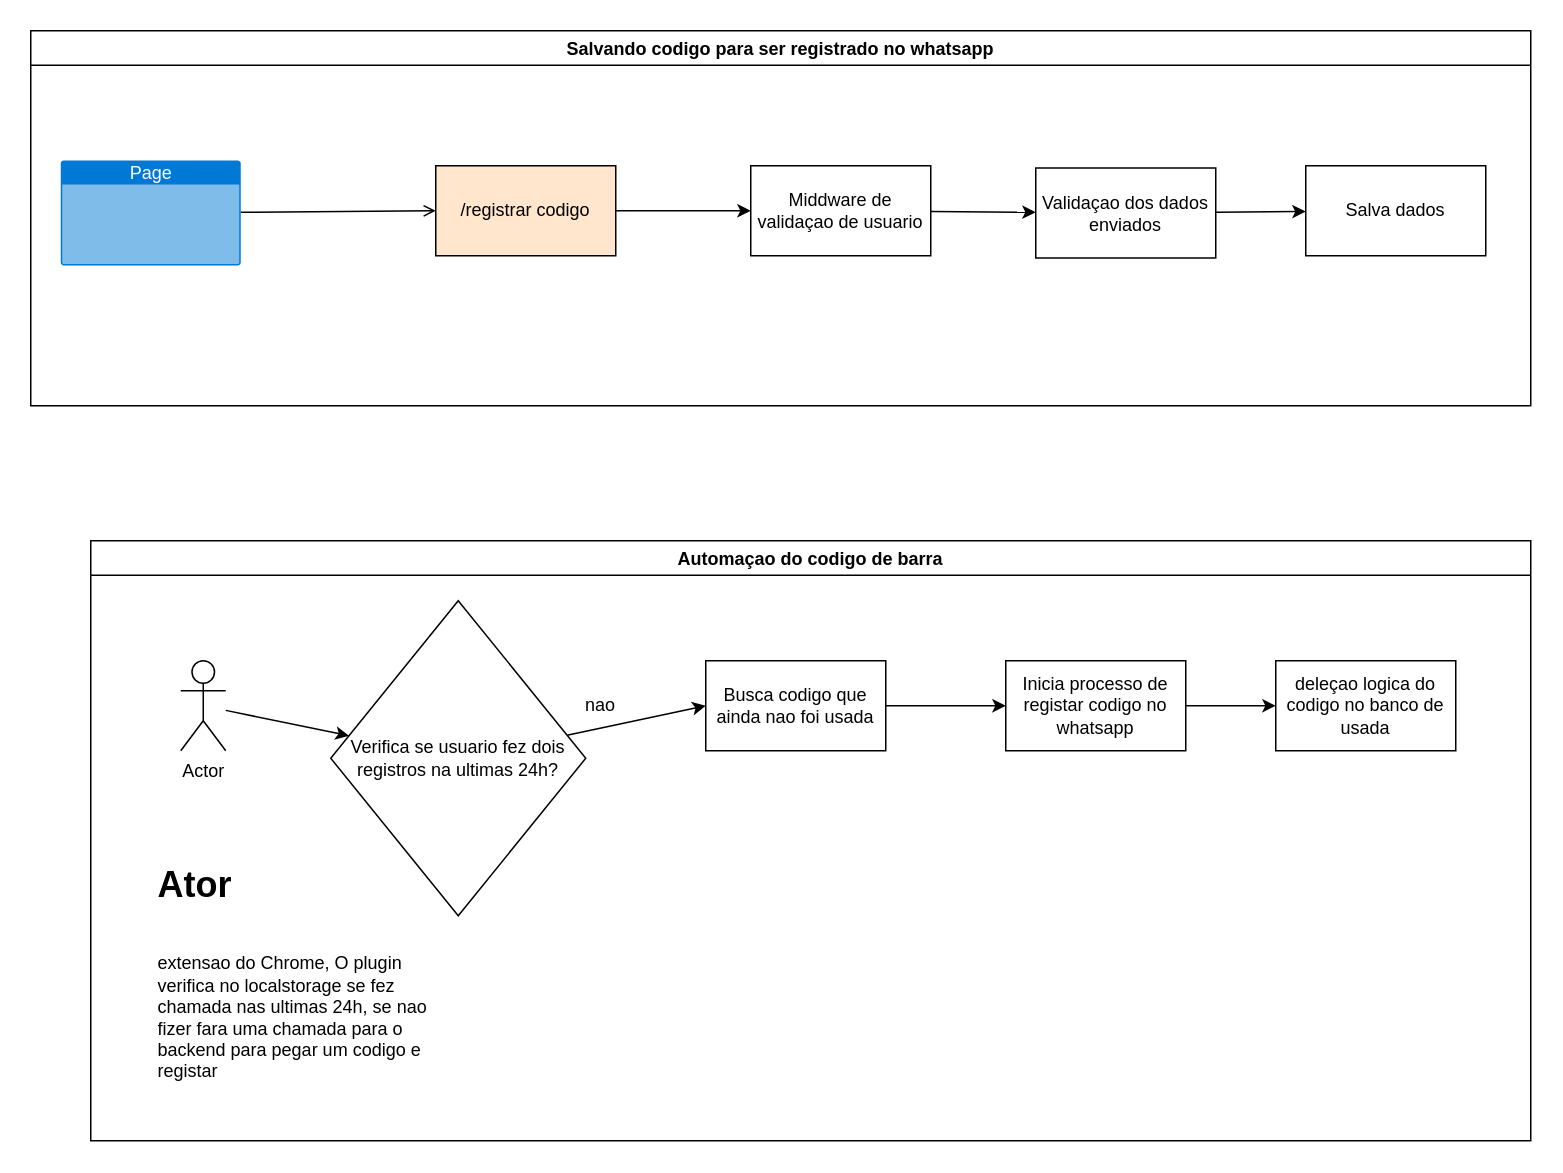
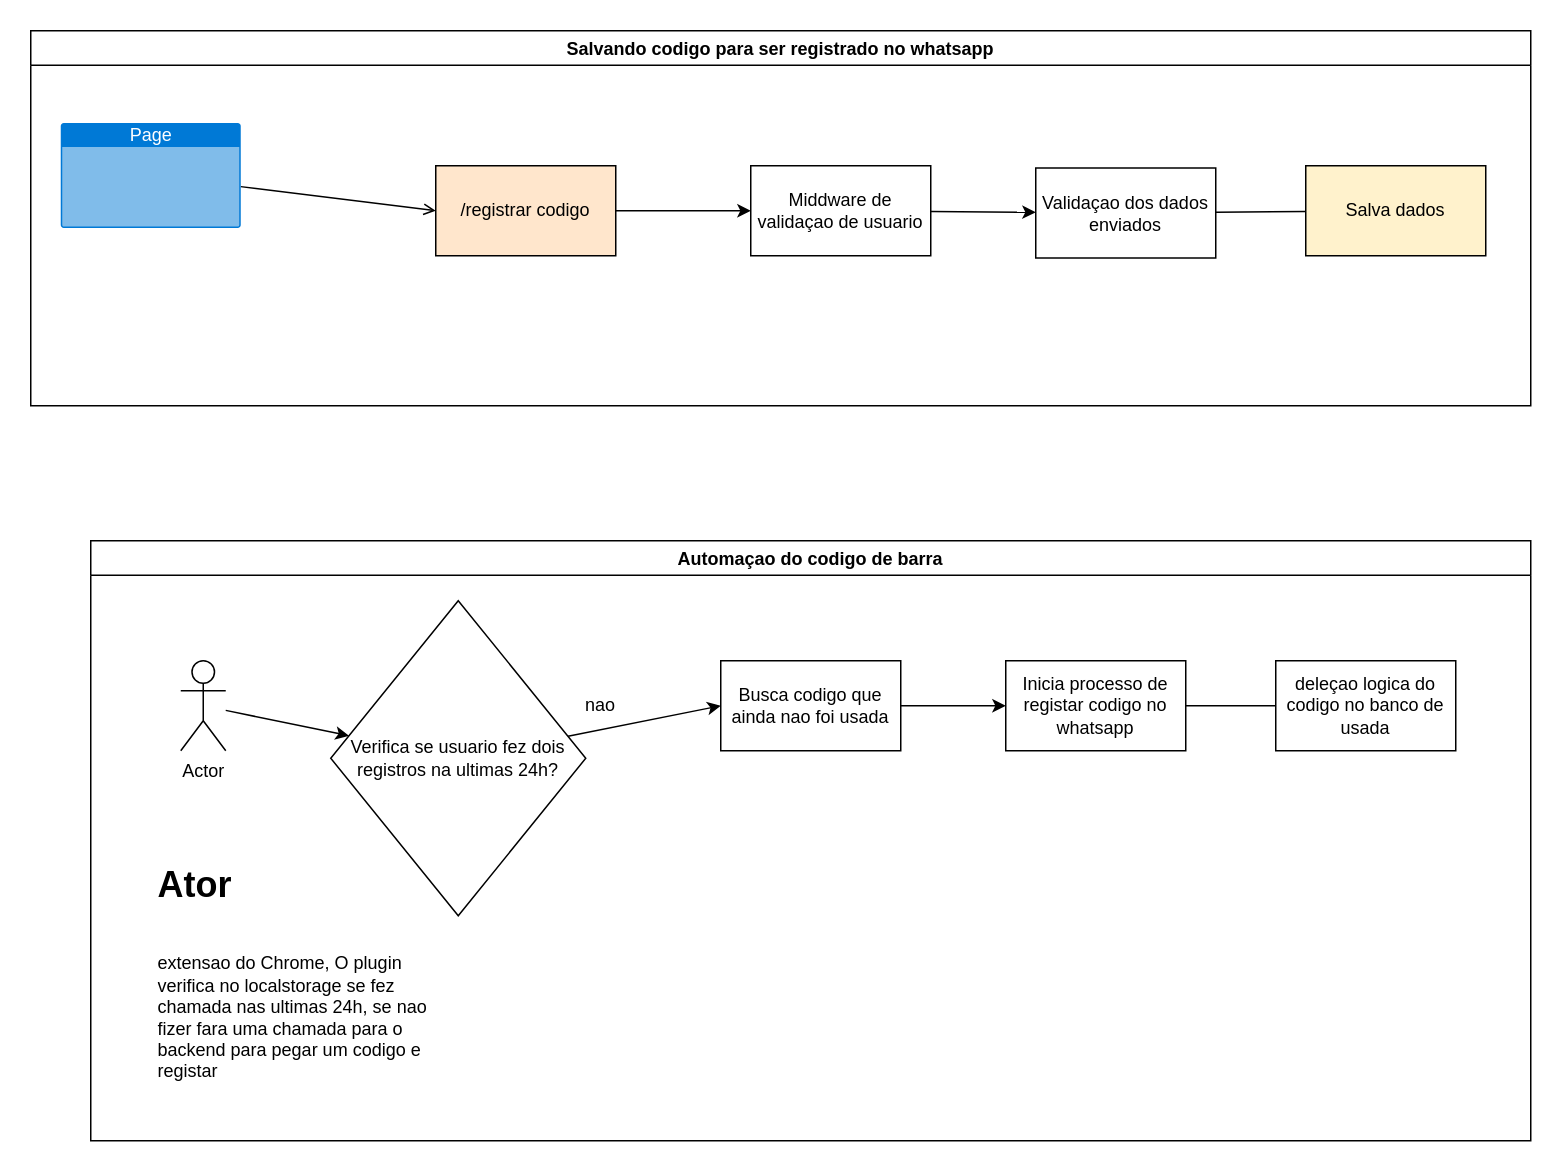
- <mxCell id="8" value="Salva dados" style="rounded=0;whiteSpace=wrap;html=1;" vertex="1" parent="2"><mxGeometry x="850" y="90" width="120" height="60" as="geometry" /></mxCell>
+ <mxCell id="8" value="Salva dados" style="rounded=0;whiteSpace=wrap;html=1;fillColor=#fff2cc;" vertex="1" parent="2"><mxGeometry x="850" y="90" width="120" height="60" as="geometry" /></mxCell>
- <mxCell id="9" style="edgeStyle=none;html=1;" edge="1" parent="2" source="6" target="8"><mxGeometry relative="1" as="geometry" /></mxCell>
+ <mxCell id="9" style="edgeStyle=none;html=1;endArrow=none;" edge="1" parent="2" source="6" target="8"><mxGeometry relative="1" as="geometry" /></mxCell>
- <mxCell id="11" value="Page" style="html=1;strokeColor=none;fillColor=#0079D6;labelPosition=center;verticalLabelPosition=middle;verticalAlign=top;align=center;fontSize=12;outlineConnect=0;spacingTop=-6;fontColor=#FFFFFF;sketch=0;shape=mxgraph.sitemap.page;" vertex="1" parent="2"><mxGeometry x="20" y="86.5" width="120" height="70" as="geometry" /></mxCell>
+ <mxCell id="11" value="Page" style="html=1;strokeColor=none;fillColor=#0079D6;labelPosition=center;verticalLabelPosition=middle;verticalAlign=top;align=center;fontSize=12;outlineConnect=0;spacingTop=-6;fontColor=#FFFFFF;sketch=0;shape=mxgraph.sitemap.page;" vertex="1" parent="2"><mxGeometry x="20" y="61.5" width="120" height="70" as="geometry" /></mxCell>
- <mxCell id="13" value="Busca codigo que ainda nao foi usada" style="rounded=0;whiteSpace=wrap;html=1;" vertex="1" parent="12"><mxGeometry x="410" y="80" width="120" height="60" as="geometry" /></mxCell>
+ <mxCell id="13" value="Busca codigo que ainda nao foi usada" style="rounded=0;whiteSpace=wrap;html=1;" vertex="1" parent="12"><mxGeometry x="420" y="80" width="120" height="60" as="geometry" /></mxCell>
- <mxCell id="17" style="edgeStyle=none;html=1;entryX=0;entryY=0.5;entryDx=0;entryDy=0;" edge="1" parent="12" source="14" target="16"><mxGeometry relative="1" as="geometry" /></mxCell>
+ <mxCell id="17" style="edgeStyle=none;html=1;entryX=0;entryY=0.5;entryDx=0;entryDy=0;endArrow=none;" edge="1" parent="12" source="14" target="16"><mxGeometry relative="1" as="geometry" /></mxCell>
